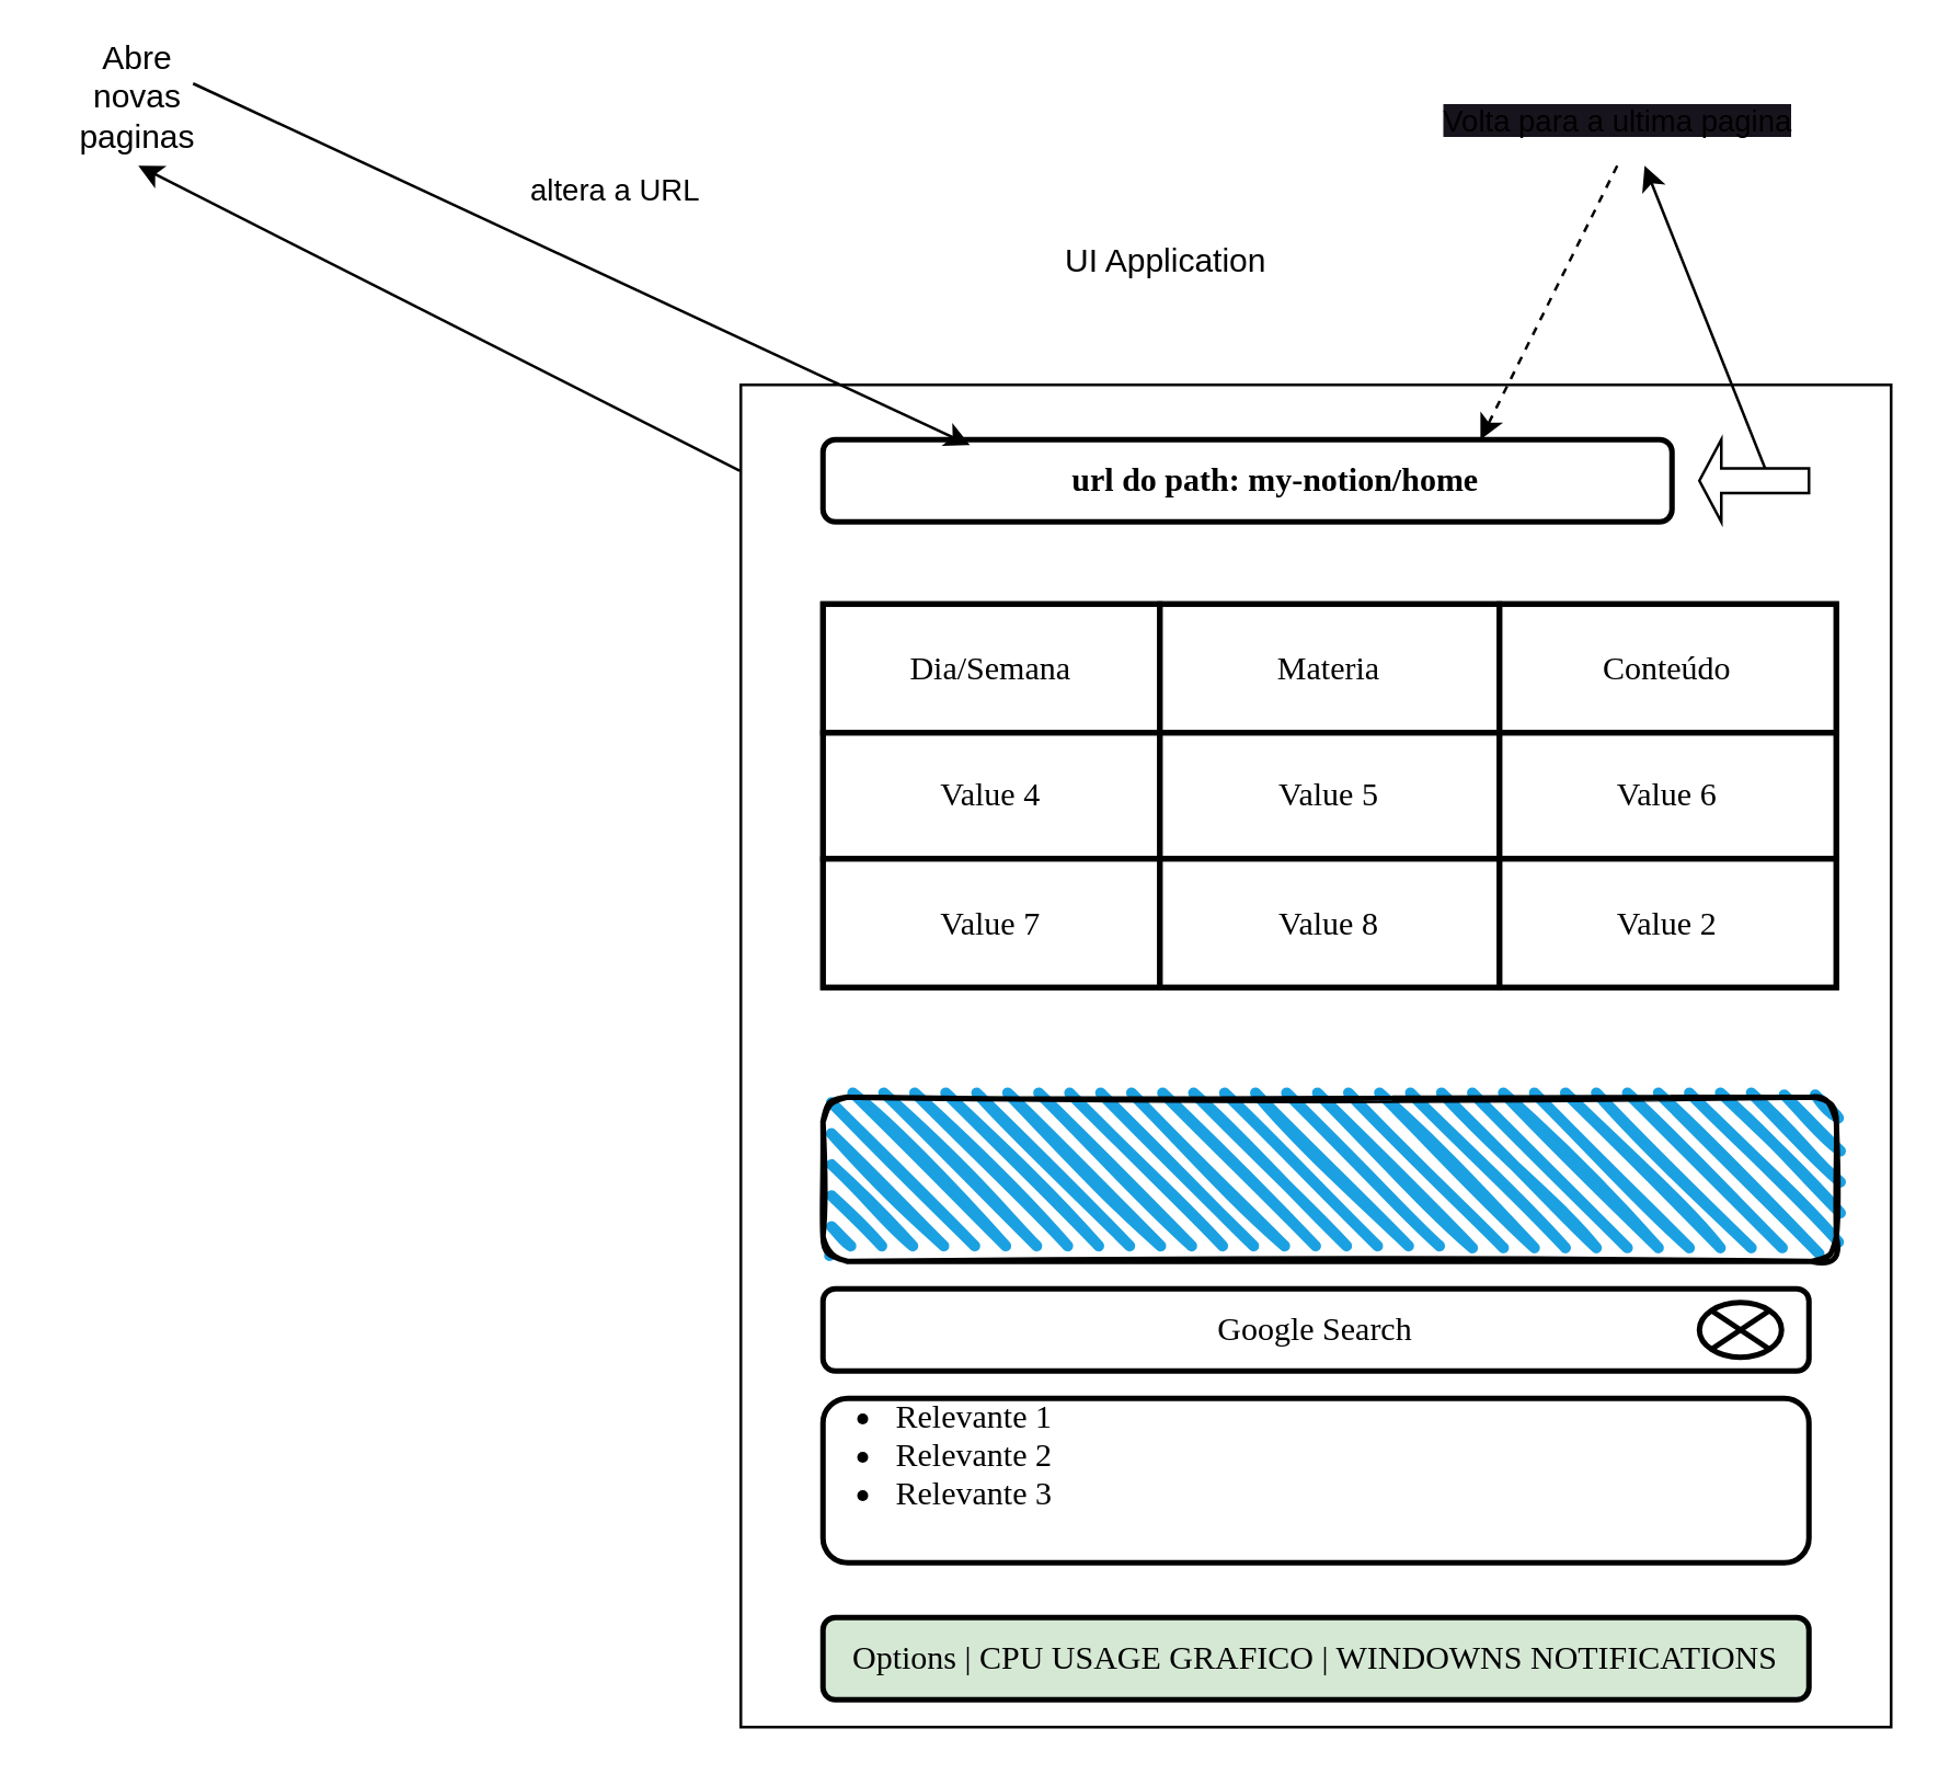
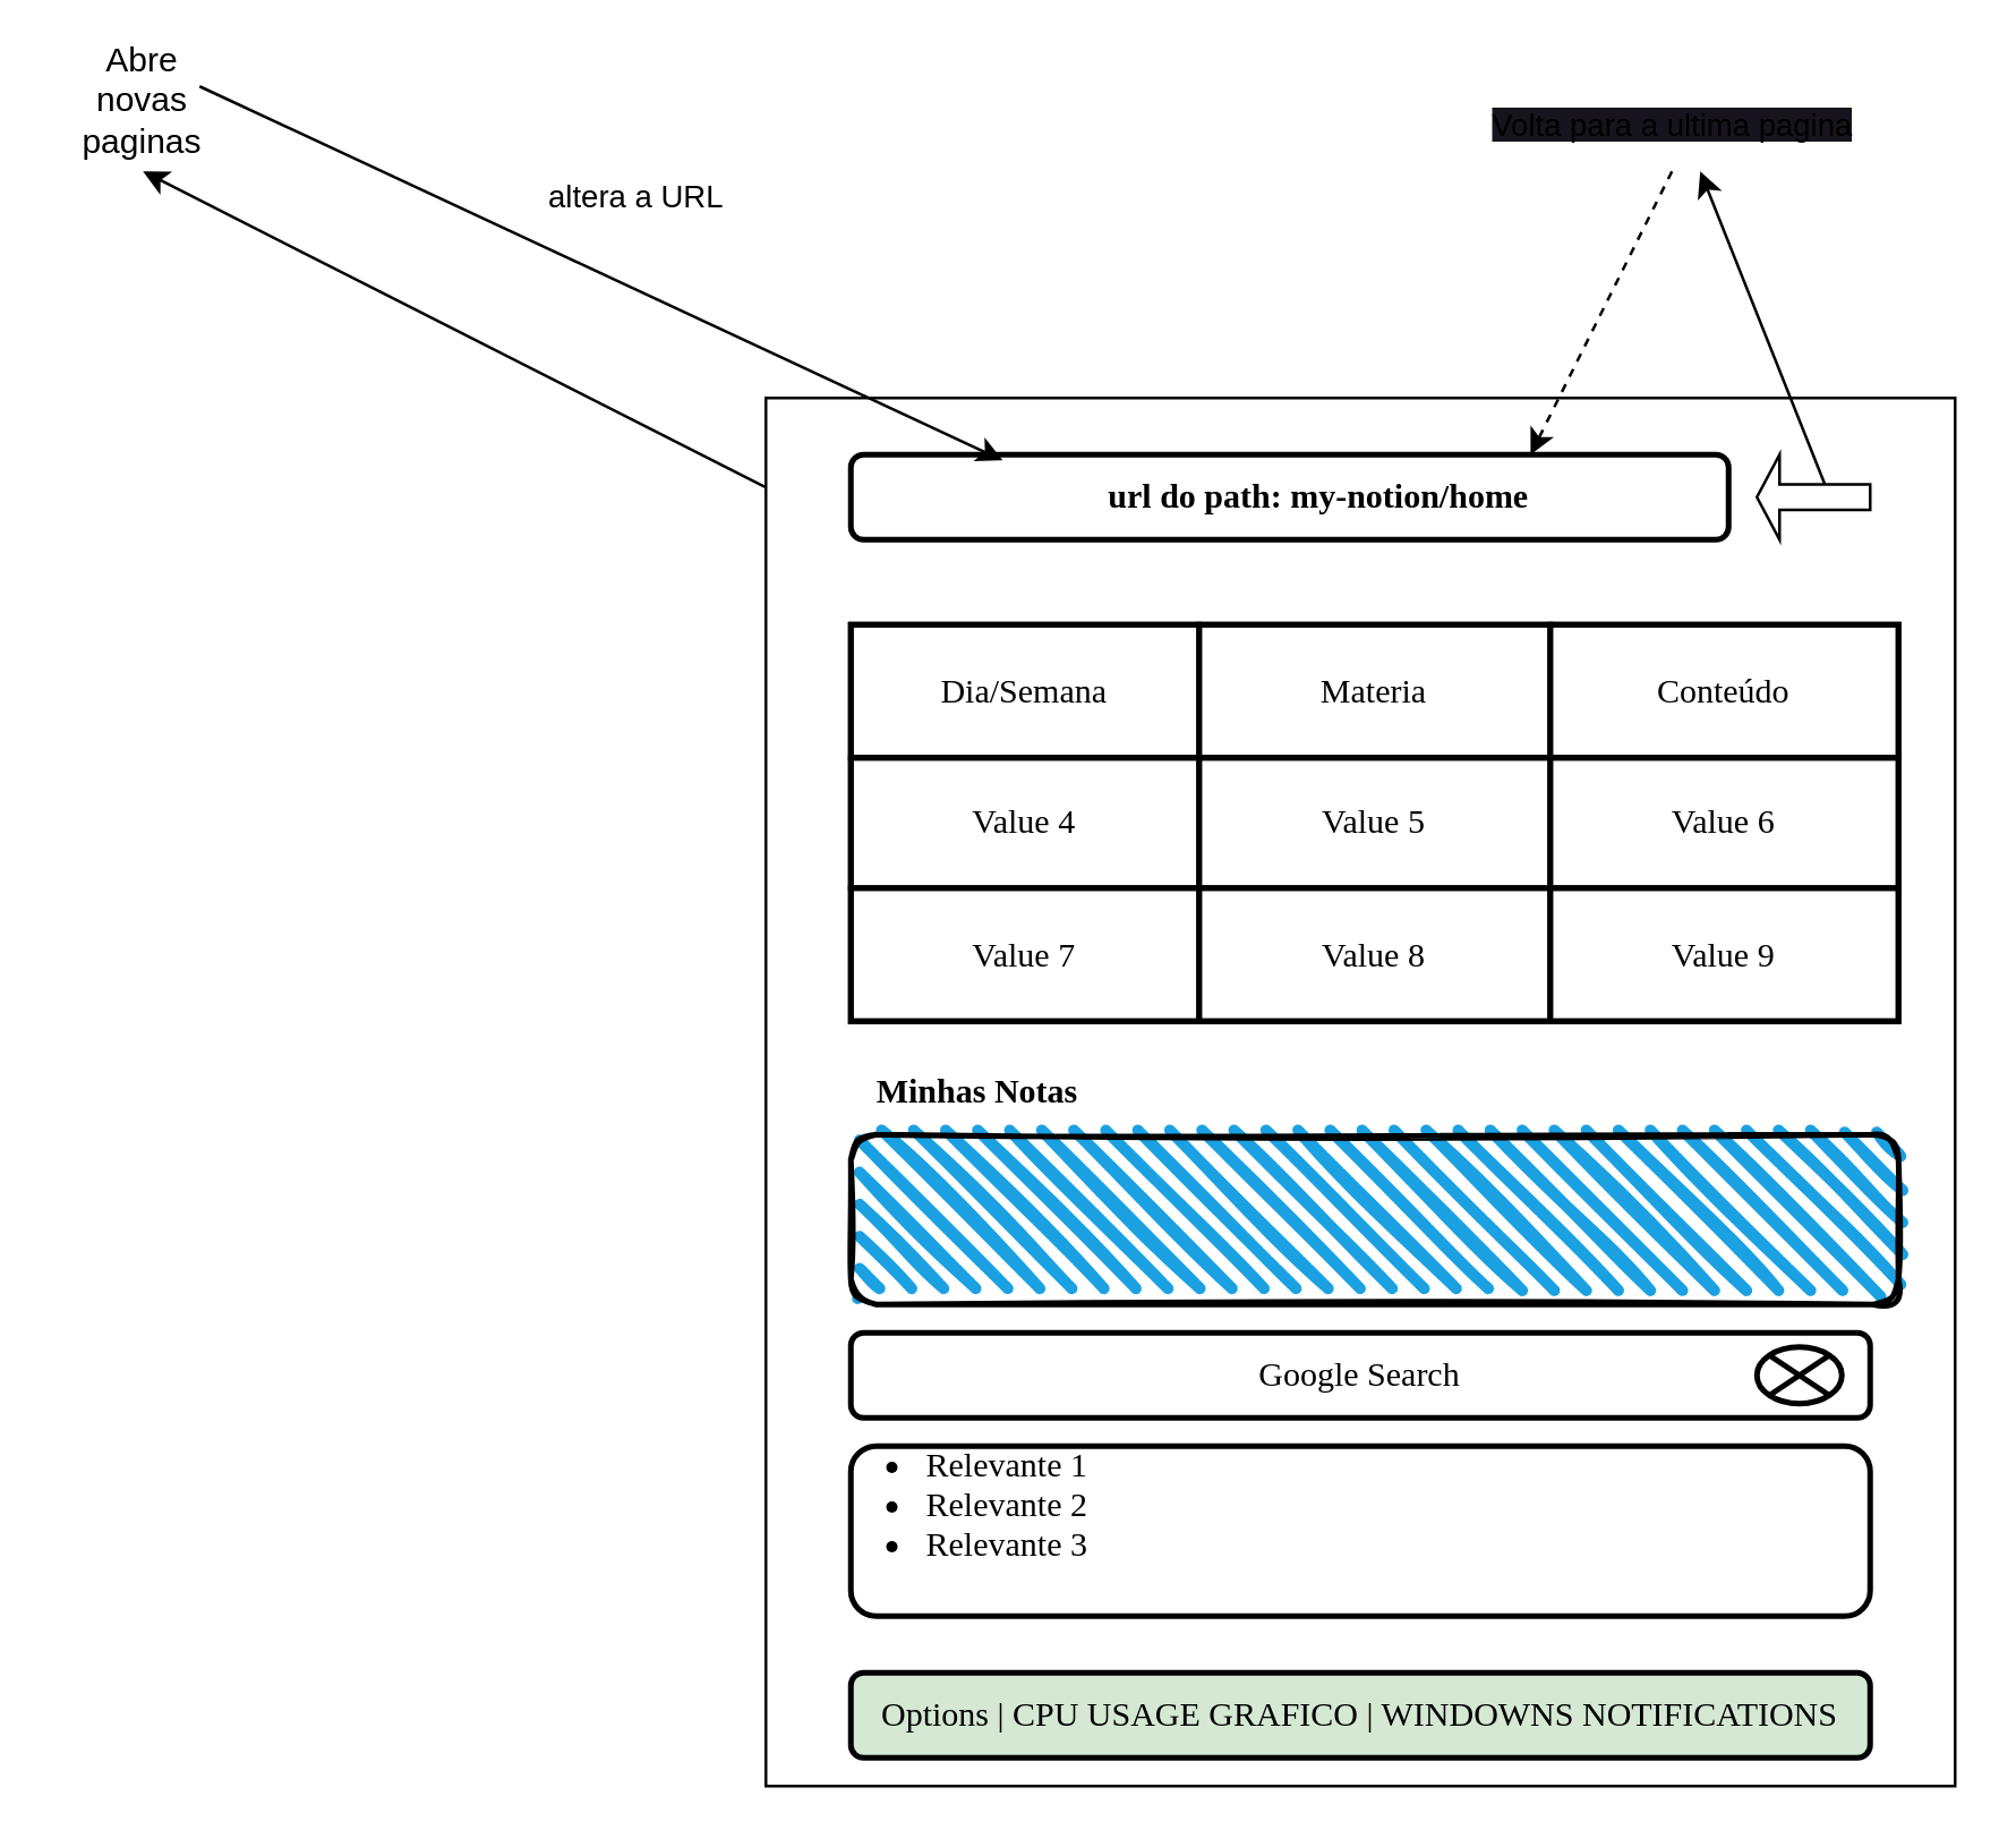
- <mxCell id="3" value="UI Application" style="text;html=1;align=center;verticalAlign=middle;resizable=0;points=[];autosize=1;strokeColor=none;fillColor=none;strokeWidth=5;" parent="1" vertex="1"><mxGeometry x="375" y="80" width="100" height="30" as="geometry" /></mxCell>
- <mxCell id="19" value="Value 2" style="connectable=0;recursiveResize=0;strokeColor=inherit;fillColor=none;align=center;whiteSpace=wrap;html=1;strokeWidth=2;fontFamily=Comic Sans MS;" parent="16" vertex="1"><mxGeometry x="247" width="123" height="47" as="geometry"><mxRectangle width="123" height="47" as="alternateBounds" /></mxGeometry></mxCell>
+ <mxCell id="19" value="Value 9" style="connectable=0;recursiveResize=0;strokeColor=inherit;fillColor=none;align=center;whiteSpace=wrap;html=1;strokeWidth=2;fontFamily=Comic Sans MS;" parent="16" vertex="1"><mxGeometry x="247" width="123" height="47" as="geometry"><mxRectangle width="123" height="47" as="alternateBounds" /></mxGeometry></mxCell>
+ <mxCell id="20" value="Minhas Notas" style="text;html=1;strokeColor=none;fillColor=none;align=center;verticalAlign=middle;whiteSpace=wrap;rounded=0;strokeWidth=2;fontFamily=Comic Sans MS;fontStyle=1" parent="1" vertex="1"><mxGeometry x="280" y="370" width="130" height="30" as="geometry" /></mxCell>
